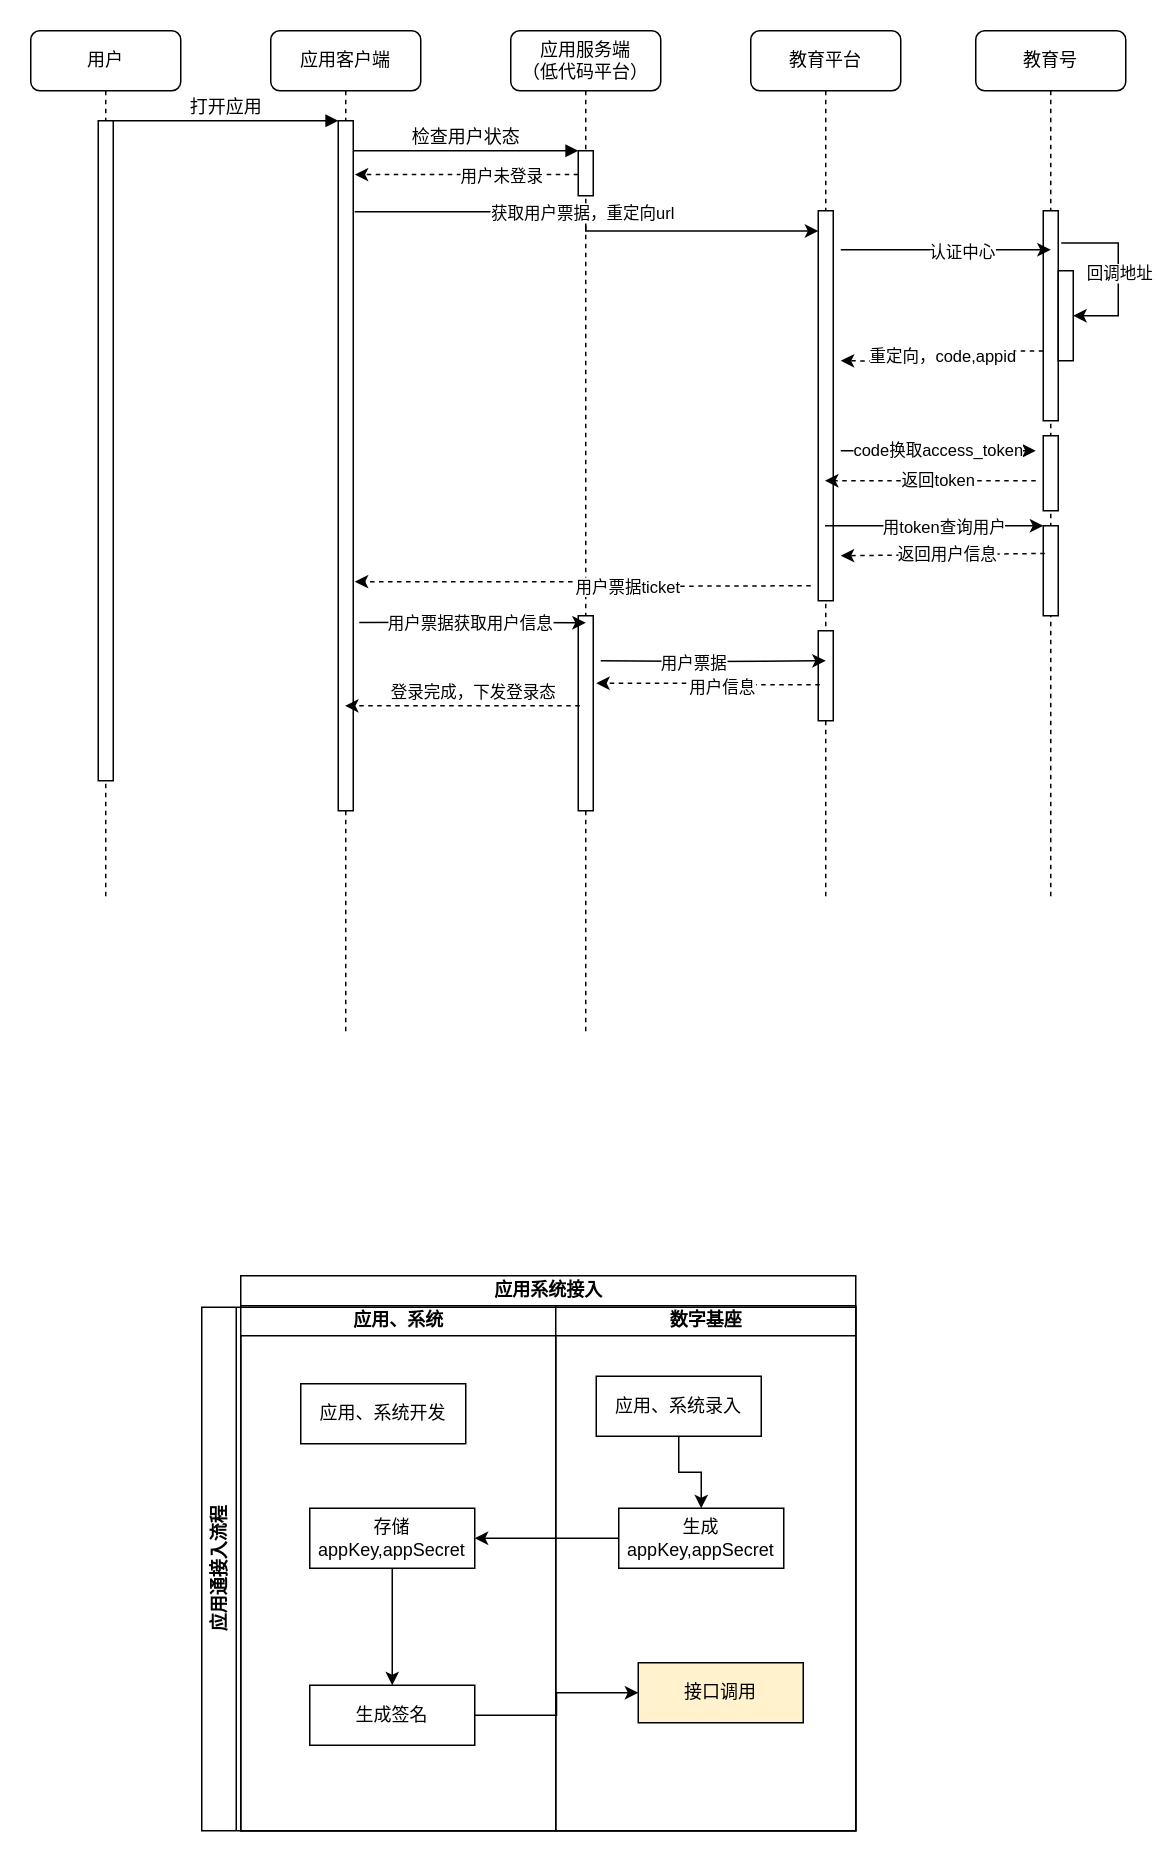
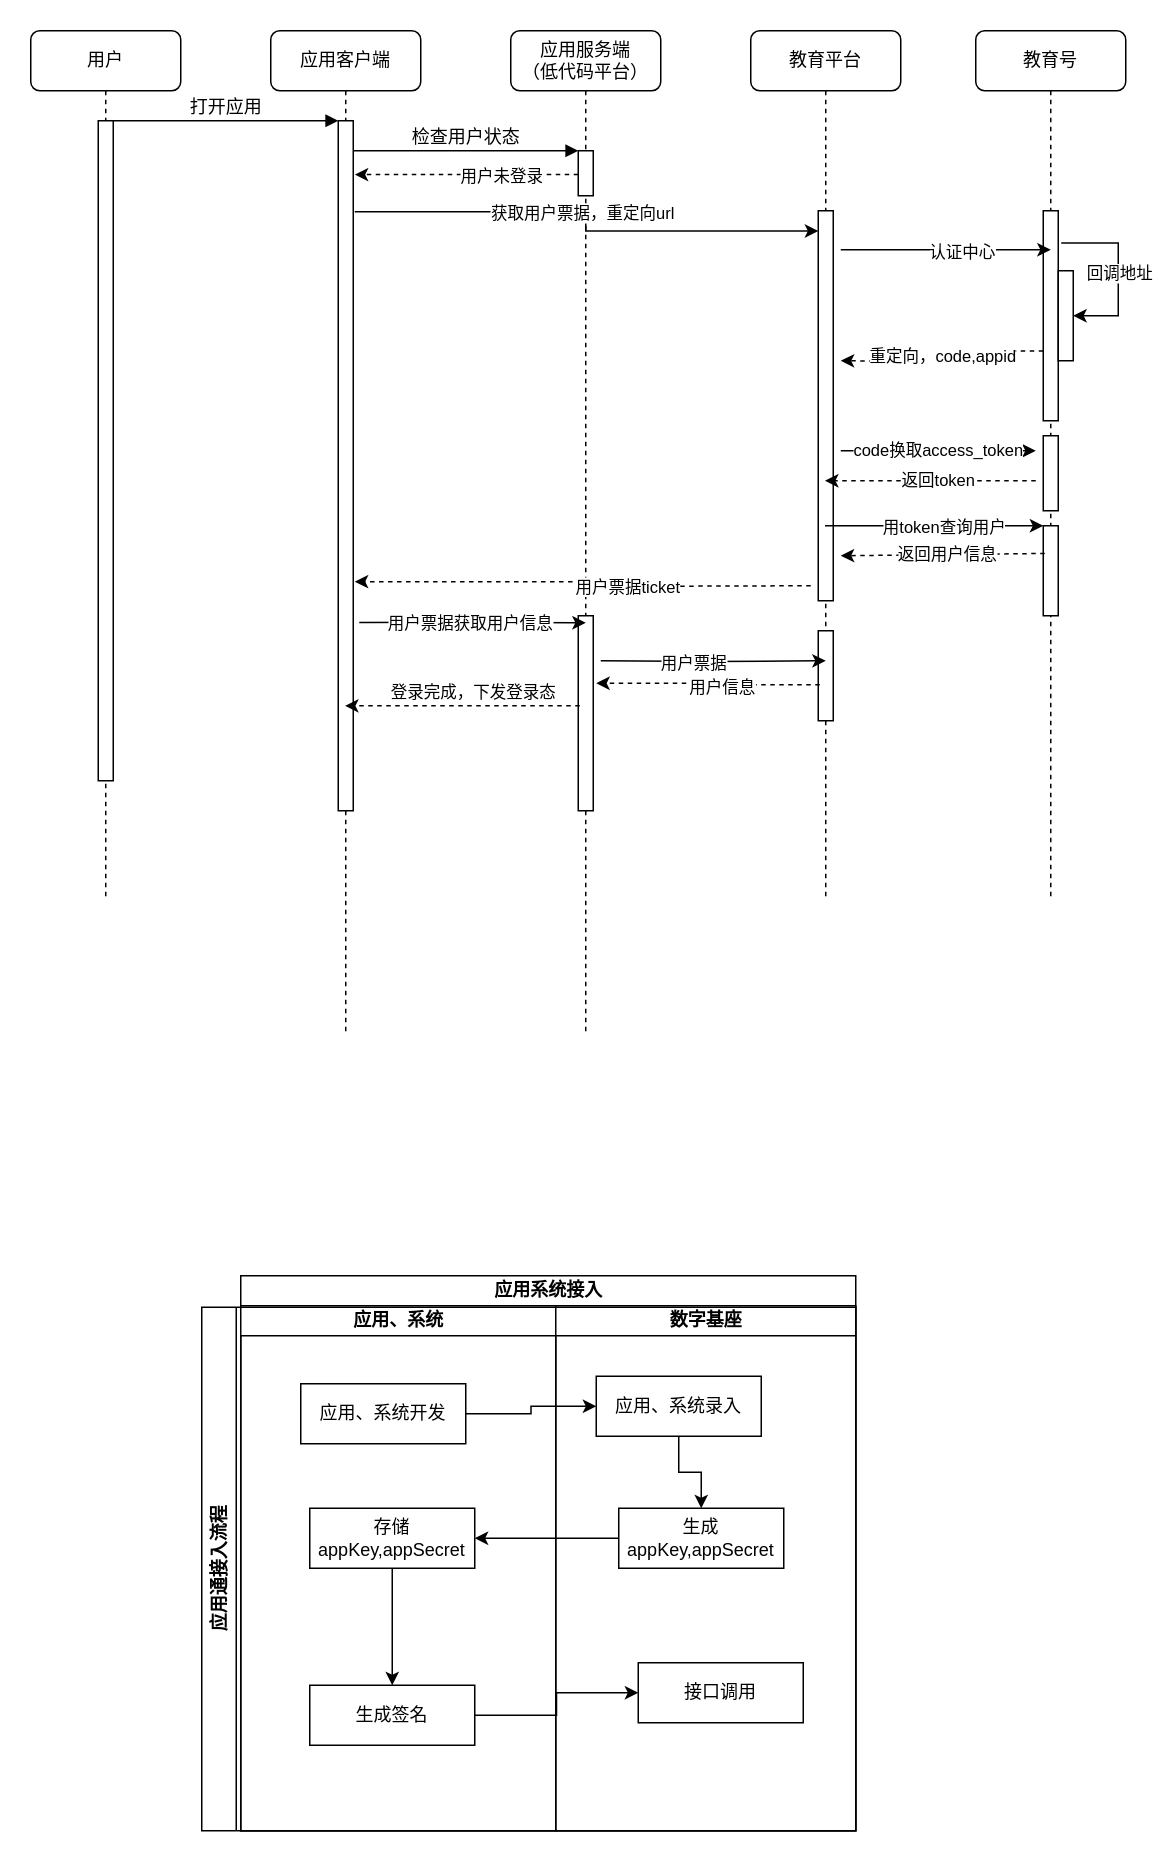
+ <mxCell id="57" style="edgeStyle=orthogonalEdgeStyle;rounded=0;orthogonalLoop=1;jettySize=auto;html=1;entryX=0;entryY=0.5;entryDx=0;entryDy=0;" edge="1" parent="54" source="55" target="56"><mxGeometry relative="1" as="geometry" /></mxCell>
- <mxCell id="64" value="接口调用" style="rounded=0;whiteSpace=wrap;html=1;fillColor=#fff2cc;" vertex="1" parent="54"><mxGeometry x="291" y="237" width="110" height="40" as="geometry" /></mxCell>
+ <mxCell id="64" value="接口调用" style="rounded=0;whiteSpace=wrap;html=1;" vertex="1" parent="54"><mxGeometry x="291" y="237" width="110" height="40" as="geometry" /></mxCell>
